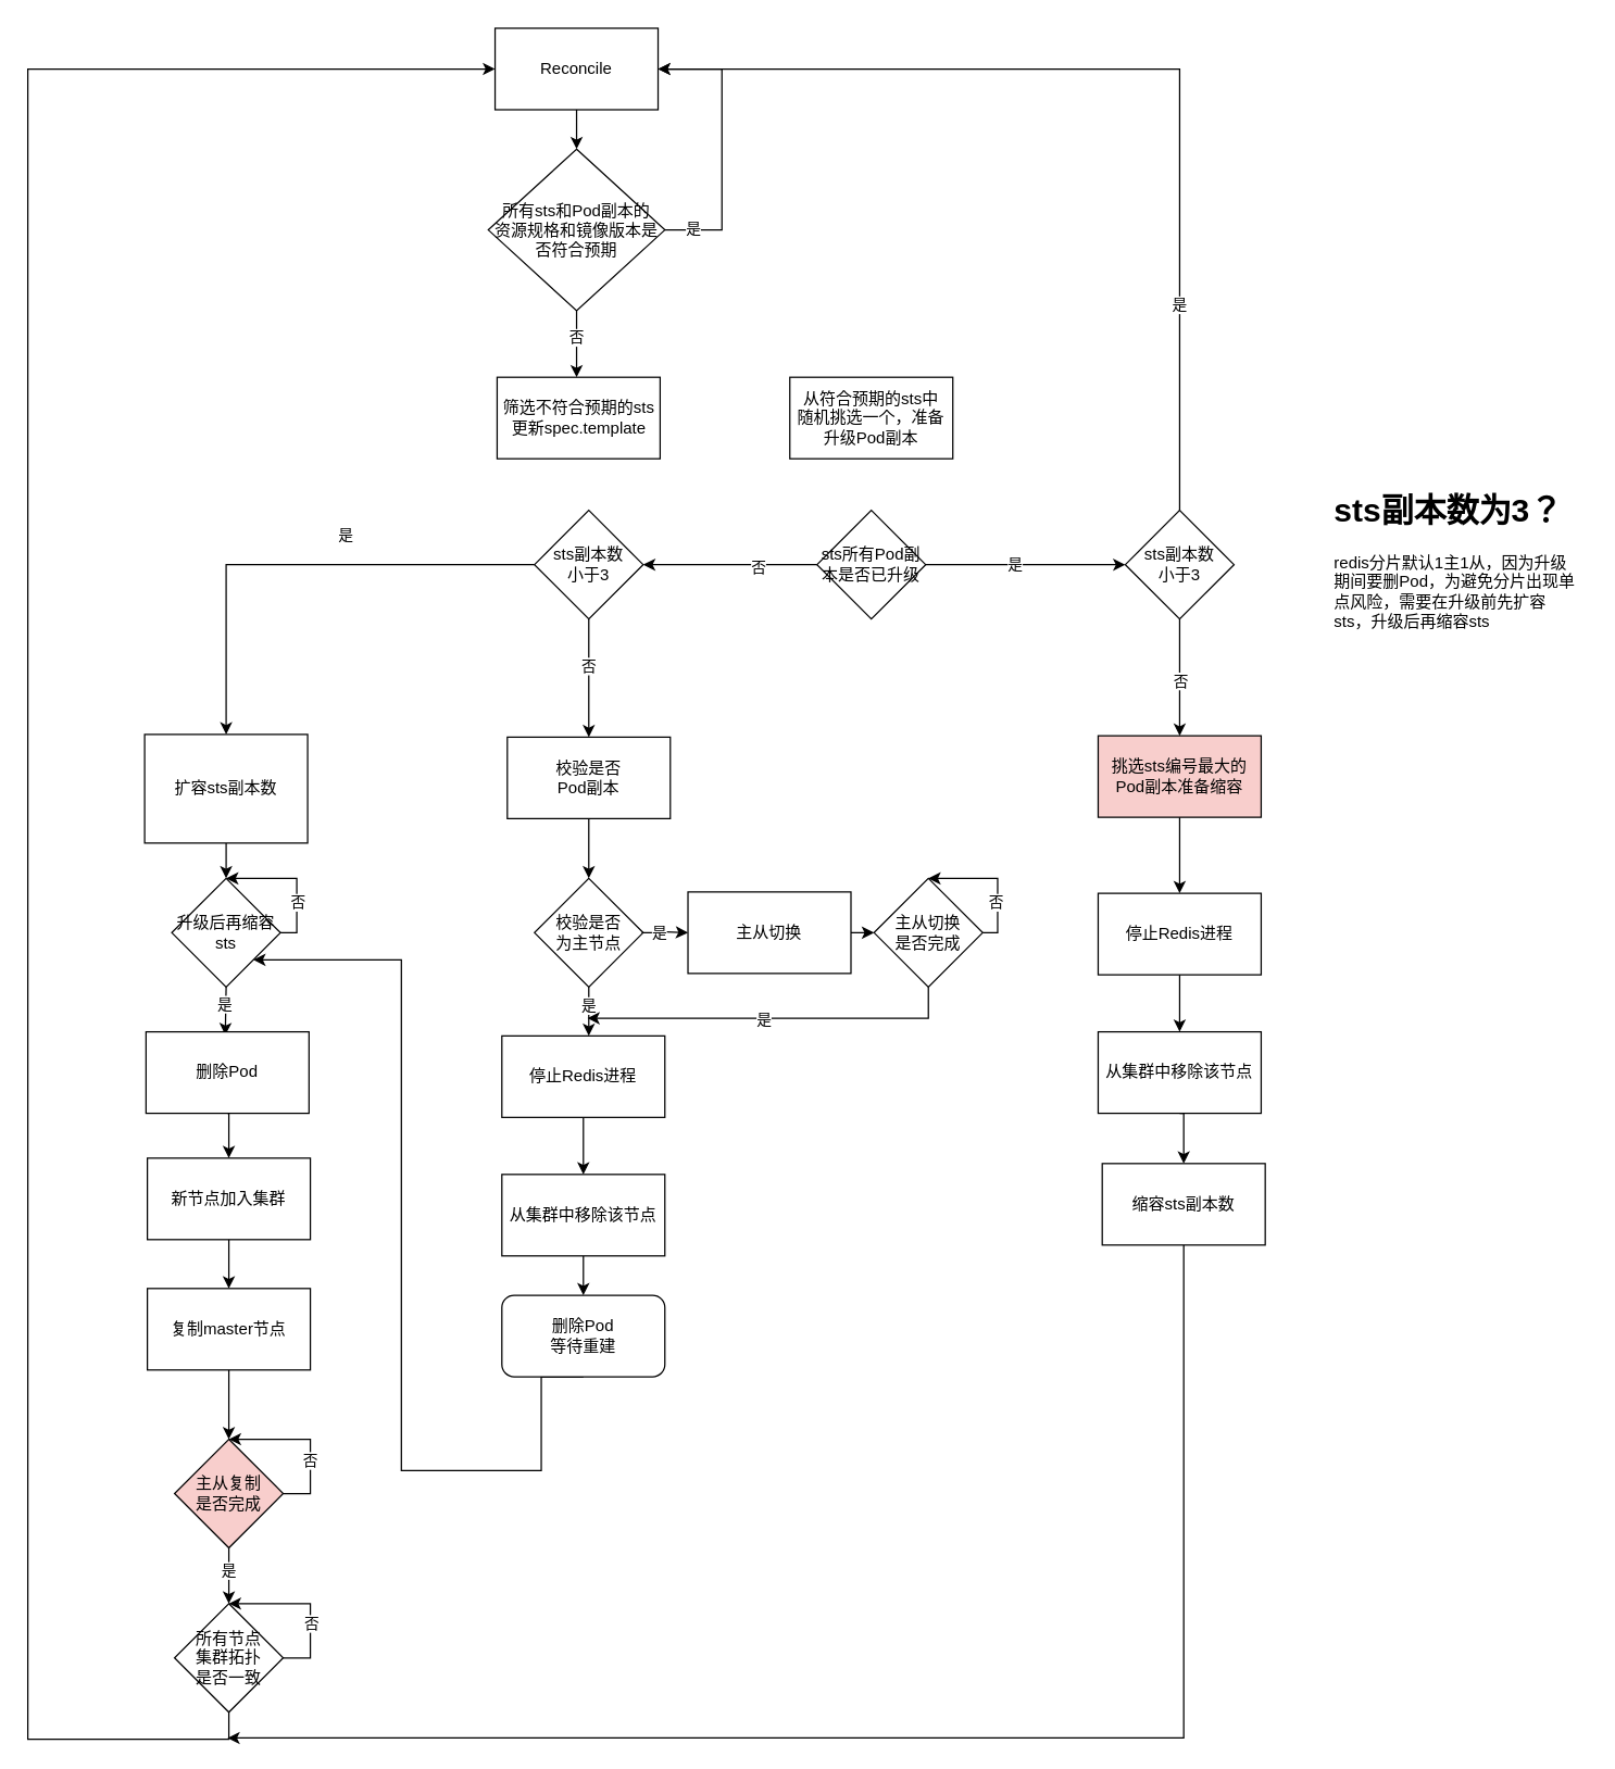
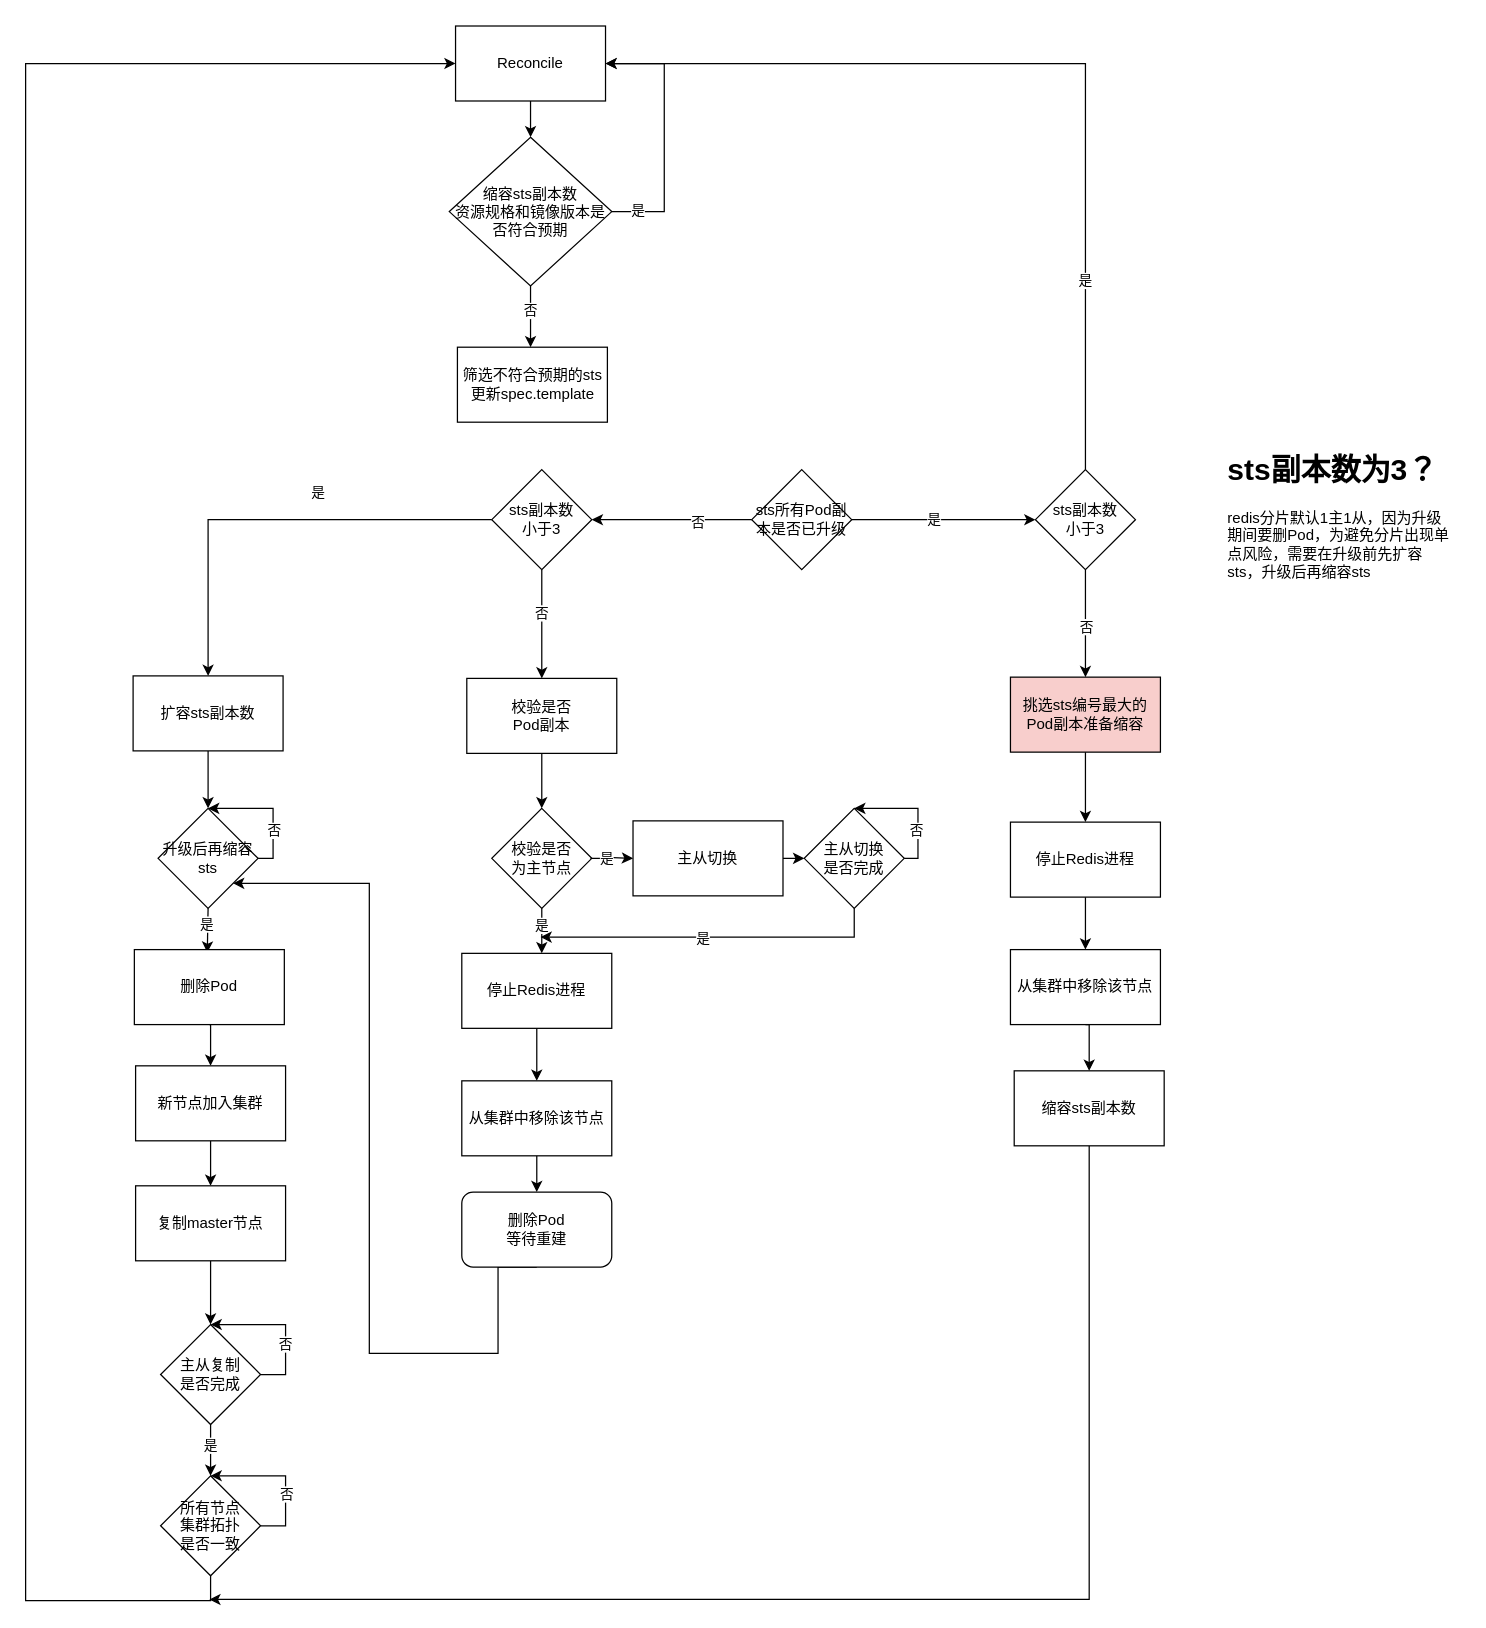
- <mxCell id="63" value="所有sts和Pod副本的&lt;br&gt;资源规格和镜像版本是否符合预期" style="rhombus;whiteSpace=wrap;html=1;" vertex="1" parent="1"><mxGeometry x="359" y="109" width="130" height="119" as="geometry" /></mxCell>
+ <mxCell id="63" value="缩容sts副本数&lt;br&gt;资源规格和镜像版本是否符合预期" style="rhombus;whiteSpace=wrap;html=1;" vertex="1" parent="1"><mxGeometry x="359" y="109" width="130" height="119" as="geometry" /></mxCell>
- <mxCell id="66" value="从符合预期的sts中&lt;br&gt;随机挑选一个，准备升级Pod副本" style="rounded=0;whiteSpace=wrap;html=1;" vertex="1" parent="1"><mxGeometry x="581" y="277" width="120" height="60" as="geometry" /></mxCell>
- <mxCell id="10" value="扩容sts副本数" style="rounded=0;whiteSpace=wrap;html=1;" parent="1" vertex="1"><mxGeometry x="106" y="540" width="120" height="80" as="geometry" /></mxCell>
+ <mxCell id="10" value="扩容sts副本数" style="rounded=0;whiteSpace=wrap;html=1;" parent="1" vertex="1"><mxGeometry x="106" y="540" width="120" height="60" as="geometry" /></mxCell>
- <mxCell id="44" value="主从复制&lt;br&gt;是否完成" style="rhombus;whiteSpace=wrap;html=1;fillColor=#f8cecc;" vertex="1" parent="1"><mxGeometry x="128" y="1059" width="80" height="80" as="geometry" /></mxCell>
+ <mxCell id="44" value="主从复制&lt;br&gt;是否完成" style="rhombus;whiteSpace=wrap;html=1;" vertex="1" parent="1"><mxGeometry x="128" y="1059" width="80" height="80" as="geometry" /></mxCell>
